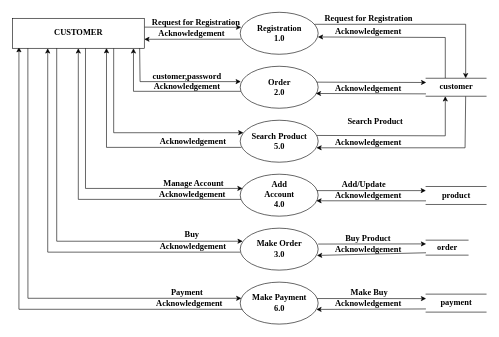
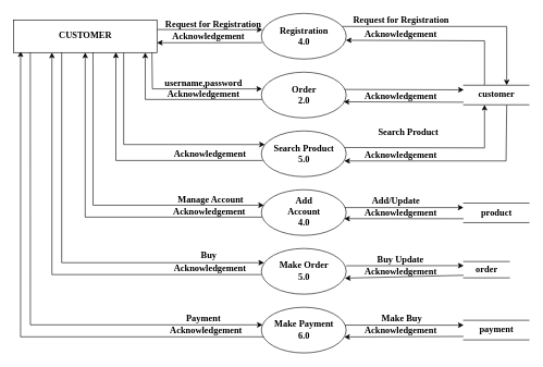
- <mxCell id="3" value="Registration&lt;br style=&quot;font-size: 14px;&quot;&gt;1.0" style="shape=ellipse;html=1;dashed=0;whitespace=wrap;perimeter=ellipsePerimeter;labelBackgroundColor=#FFFFFF;fontSize=14;fontColor=#000000;strokeColor=#000000;fillColor=#FFFFFF;fontStyle=1;fontFamily=Times New Roman;" parent="1" vertex="1"><mxGeometry x="400" y="20" width="130" height="70" as="geometry" /></mxCell>
+ <mxCell id="3" value="Registration&lt;br style=&quot;font-size: 14px;&quot;&gt;4.0" style="shape=ellipse;html=1;dashed=0;whitespace=wrap;perimeter=ellipsePerimeter;labelBackgroundColor=#FFFFFF;fontSize=14;fontColor=#000000;strokeColor=#000000;fillColor=#FFFFFF;fontStyle=1;fontFamily=Times New Roman;" parent="1" vertex="1"><mxGeometry x="400" y="20" width="130" height="70" as="geometry" /></mxCell>
- <mxCell id="46" value="&lt;b style=&quot;font-size: 14px;&quot;&gt;customer,password&lt;/b&gt;" style="text;html=1;align=center;verticalAlign=middle;resizable=0;points=[];autosize=1;strokeColor=none;fillColor=none;fontSize=14;fontColor=#000000;fontFamily=Times New Roman;" parent="1" vertex="1"><mxGeometry x="246" y="116" width="129" height="21" as="geometry" /></mxCell>
+ <mxCell id="46" value="&lt;b style=&quot;font-size: 14px;&quot;&gt;username,password&lt;/b&gt;" style="text;html=1;align=center;verticalAlign=middle;resizable=0;points=[];autosize=1;strokeColor=none;fillColor=none;fontSize=14;fontColor=#000000;fontFamily=Times New Roman;" parent="1" vertex="1"><mxGeometry x="246" y="116" width="129" height="21" as="geometry" /></mxCell>
- <mxCell id="56" value="&lt;b style=&quot;font-size: 14px;&quot;&gt;Buy Product&lt;/b&gt;" style="text;html=1;align=center;verticalAlign=middle;resizable=0;points=[];autosize=1;strokeColor=none;fillColor=none;fontSize=14;fontColor=#000000;fontFamily=Times New Roman;" parent="1" vertex="1"><mxGeometry x="570" y="387" width="86" height="21" as="geometry" /></mxCell>
+ <mxCell id="56" value="&lt;b style=&quot;font-size: 14px;&quot;&gt;Buy Update&lt;/b&gt;" style="text;html=1;align=center;verticalAlign=middle;resizable=0;points=[];autosize=1;strokeColor=none;fillColor=none;fontSize=14;fontColor=#000000;fontFamily=Times New Roman;" parent="1" vertex="1"><mxGeometry x="570" y="387" width="86" height="21" as="geometry" /></mxCell>
- <mxCell id="10" value="Make Order&lt;br style=&quot;font-size: 14px;&quot;&gt;3.0" style="shape=ellipse;html=1;dashed=0;whitespace=wrap;perimeter=ellipsePerimeter;labelBackgroundColor=#FFFFFF;fontSize=14;fontColor=#000000;strokeColor=#000000;fillColor=#FFFFFF;fontStyle=1;fontFamily=Times New Roman;" parent="1" vertex="1"><mxGeometry x="400" y="380" width="130" height="70" as="geometry" /></mxCell>
+ <mxCell id="10" value="Make Order&lt;br style=&quot;font-size: 14px;&quot;&gt;5.0" style="shape=ellipse;html=1;dashed=0;whitespace=wrap;perimeter=ellipsePerimeter;labelBackgroundColor=#FFFFFF;fontSize=14;fontColor=#000000;strokeColor=#000000;fillColor=#FFFFFF;fontStyle=1;fontFamily=Times New Roman;" parent="1" vertex="1"><mxGeometry x="400" y="380" width="130" height="70" as="geometry" /></mxCell>
